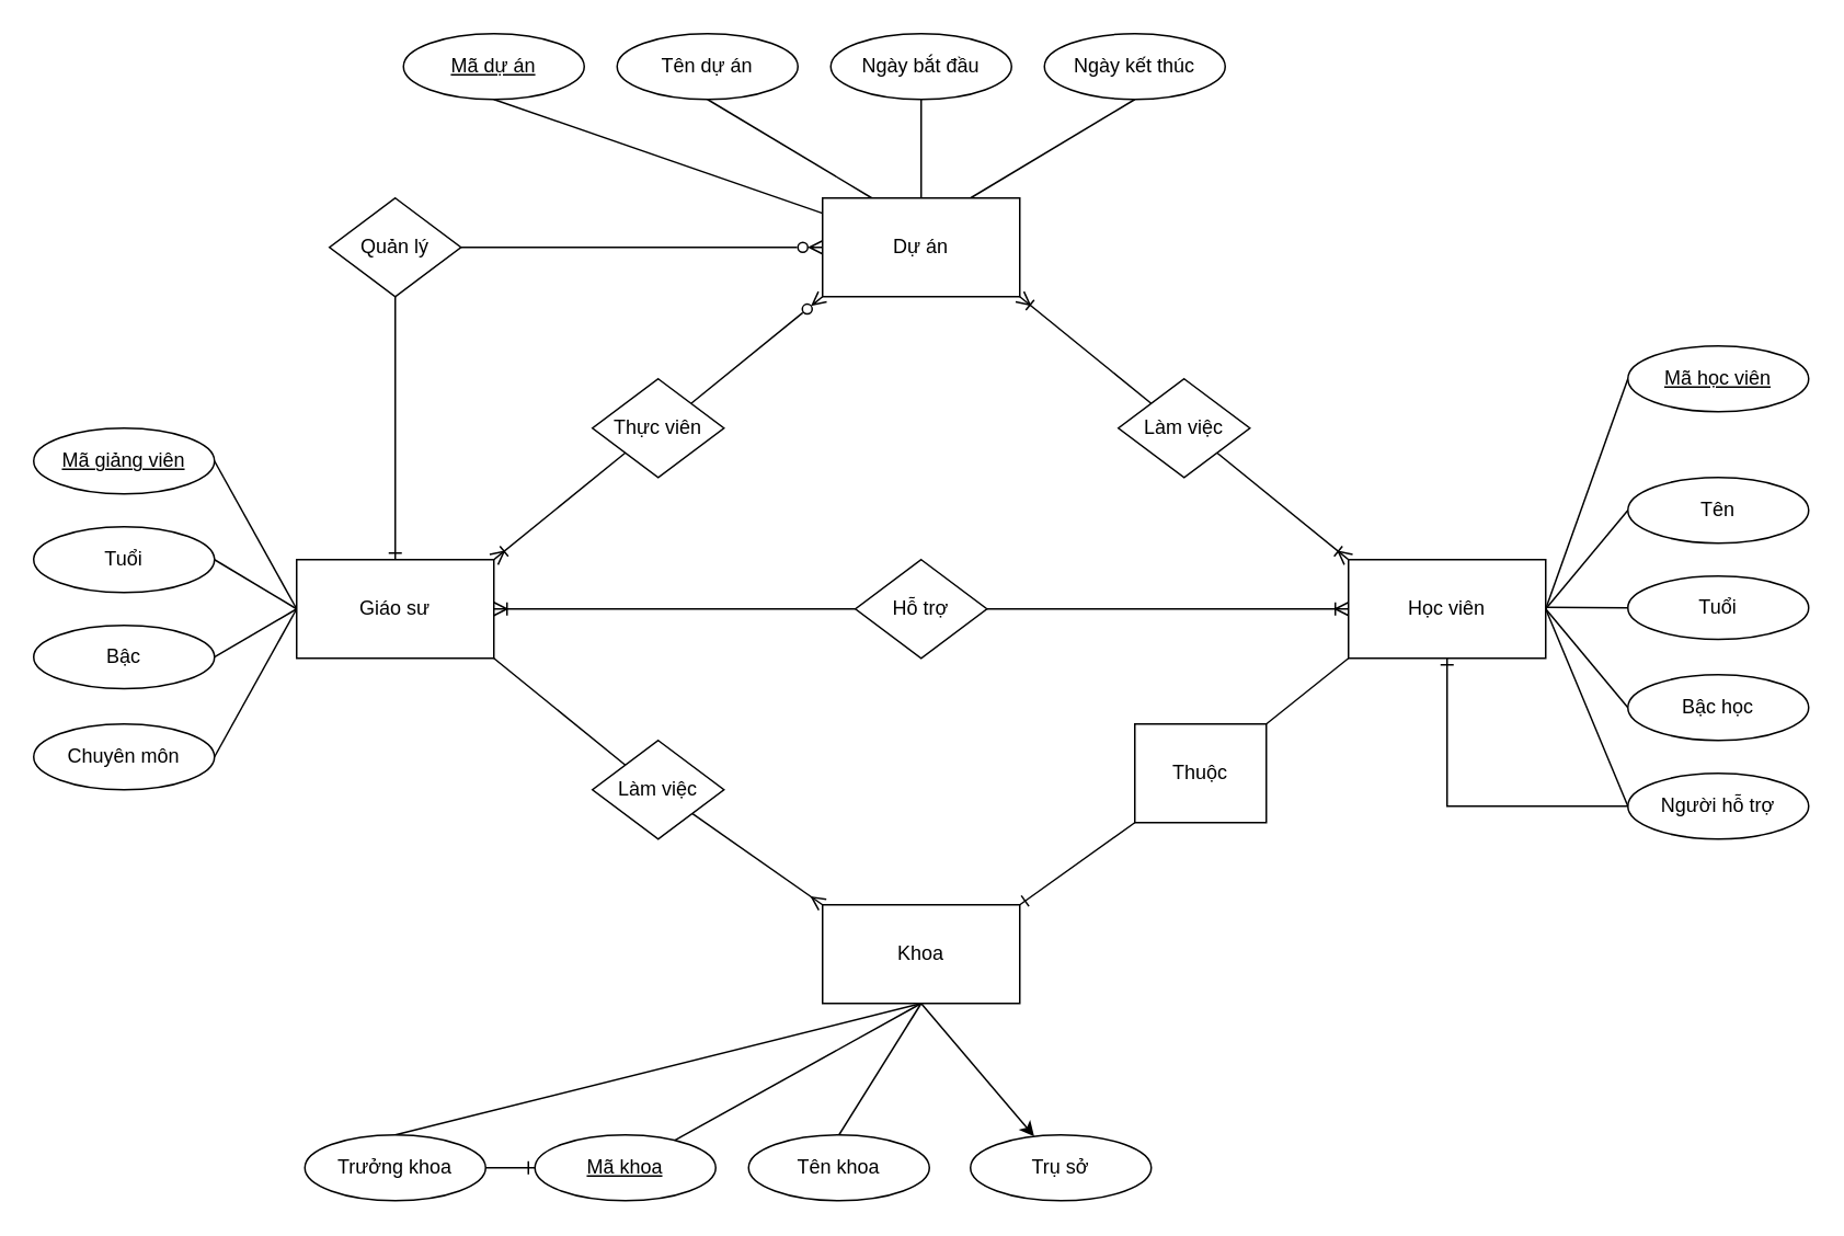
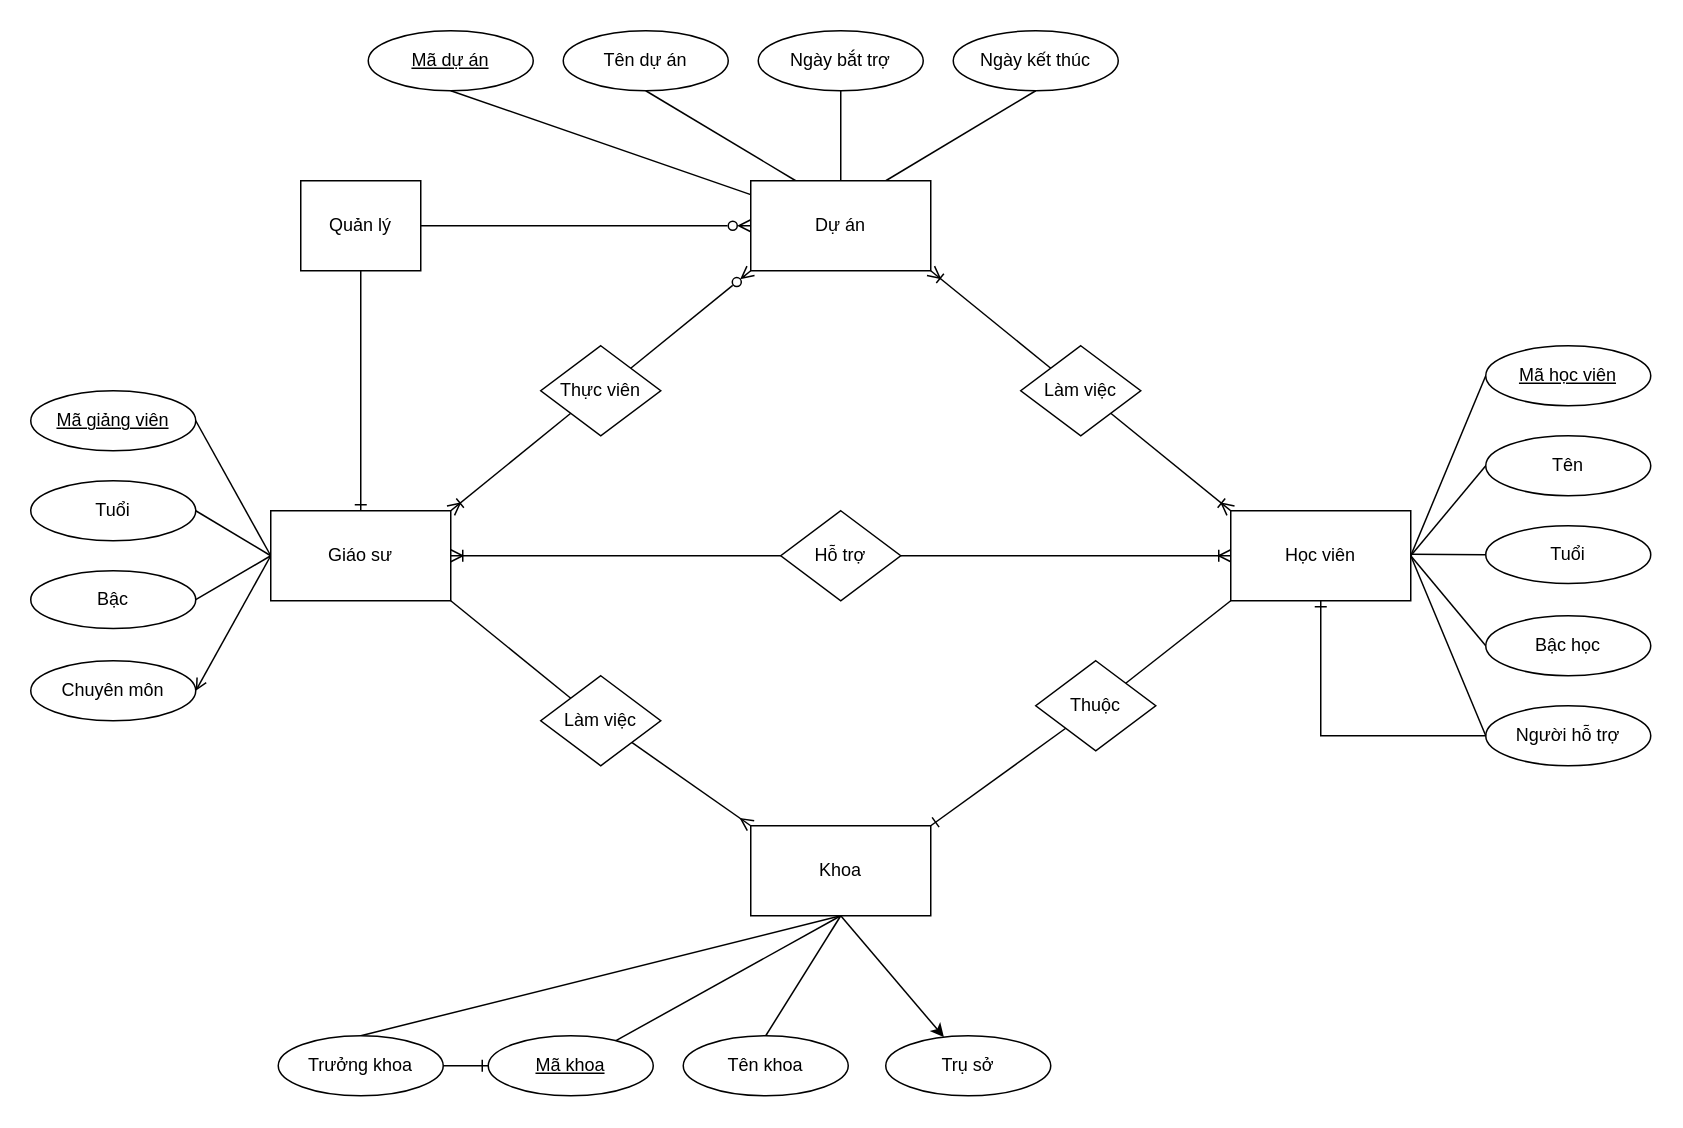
- <mxCell id="44" value="Ngày bắt đầu" style="ellipse;whiteSpace=wrap;html=1;" parent="1" vertex="1"><mxGeometry x="505" y="20" width="110" height="40" as="geometry" /></mxCell>
+ <mxCell id="44" value="Ngày bắt trợ" style="ellipse;whiteSpace=wrap;html=1;" parent="1" vertex="1"><mxGeometry x="505" y="20" width="110" height="40" as="geometry" /></mxCell>
- <mxCell id="57" value="Quản lý" style="rhombus;whiteSpace=wrap;html=1;" vertex="1" parent="1"><mxGeometry x="200" y="120" width="80" height="60" as="geometry" /></mxCell>
+ <mxCell id="57" value="Quản lý" style="whiteSpace=wrap;html=1;rounded=0;" vertex="1" parent="1"><mxGeometry x="200" y="120" width="80" height="60" as="geometry" /></mxCell>
- <mxCell id="22" value="&lt;u&gt;Mã học viên&lt;/u&gt;" style="ellipse;whiteSpace=wrap;html=1;" parent="1" vertex="1"><mxGeometry x="990" y="210" width="110" height="40" as="geometry" /></mxCell>
+ <mxCell id="22" value="&lt;u&gt;Mã học viên&lt;/u&gt;" style="ellipse;whiteSpace=wrap;html=1;" parent="1" vertex="1"><mxGeometry x="990" y="230" width="110" height="40" as="geometry" /></mxCell>
- <mxCell id="2" style="rounded=0;orthogonalLoop=1;jettySize=auto;html=1;entryX=1;entryY=0.5;entryDx=0;entryDy=0;exitX=0;exitY=0.5;exitDx=0;exitDy=0;endArrow=none;endFill=0;" parent="1" source="10" target="14" edge="1"><mxGeometry relative="1" as="geometry" /></mxCell>
+ <mxCell id="2" style="rounded=0;orthogonalLoop=1;jettySize=auto;html=1;entryX=1;entryY=0.5;entryDx=0;entryDy=0;exitX=0;exitY=0.5;exitDx=0;exitDy=0;endArrow=open;endFill=0;" parent="1" source="10" target="14" edge="1"><mxGeometry relative="1" as="geometry" /></mxCell>
- <mxCell id="53" value="Thuộc" style="whiteSpace=wrap;html=1;rounded=0;" vertex="1" parent="1"><mxGeometry x="690" y="440" width="80" height="60" as="geometry" /></mxCell>
+ <mxCell id="53" value="Thuộc" style="rhombus;whiteSpace=wrap;html=1;" vertex="1" parent="1"><mxGeometry x="690" y="440" width="80" height="60" as="geometry" /></mxCell>
